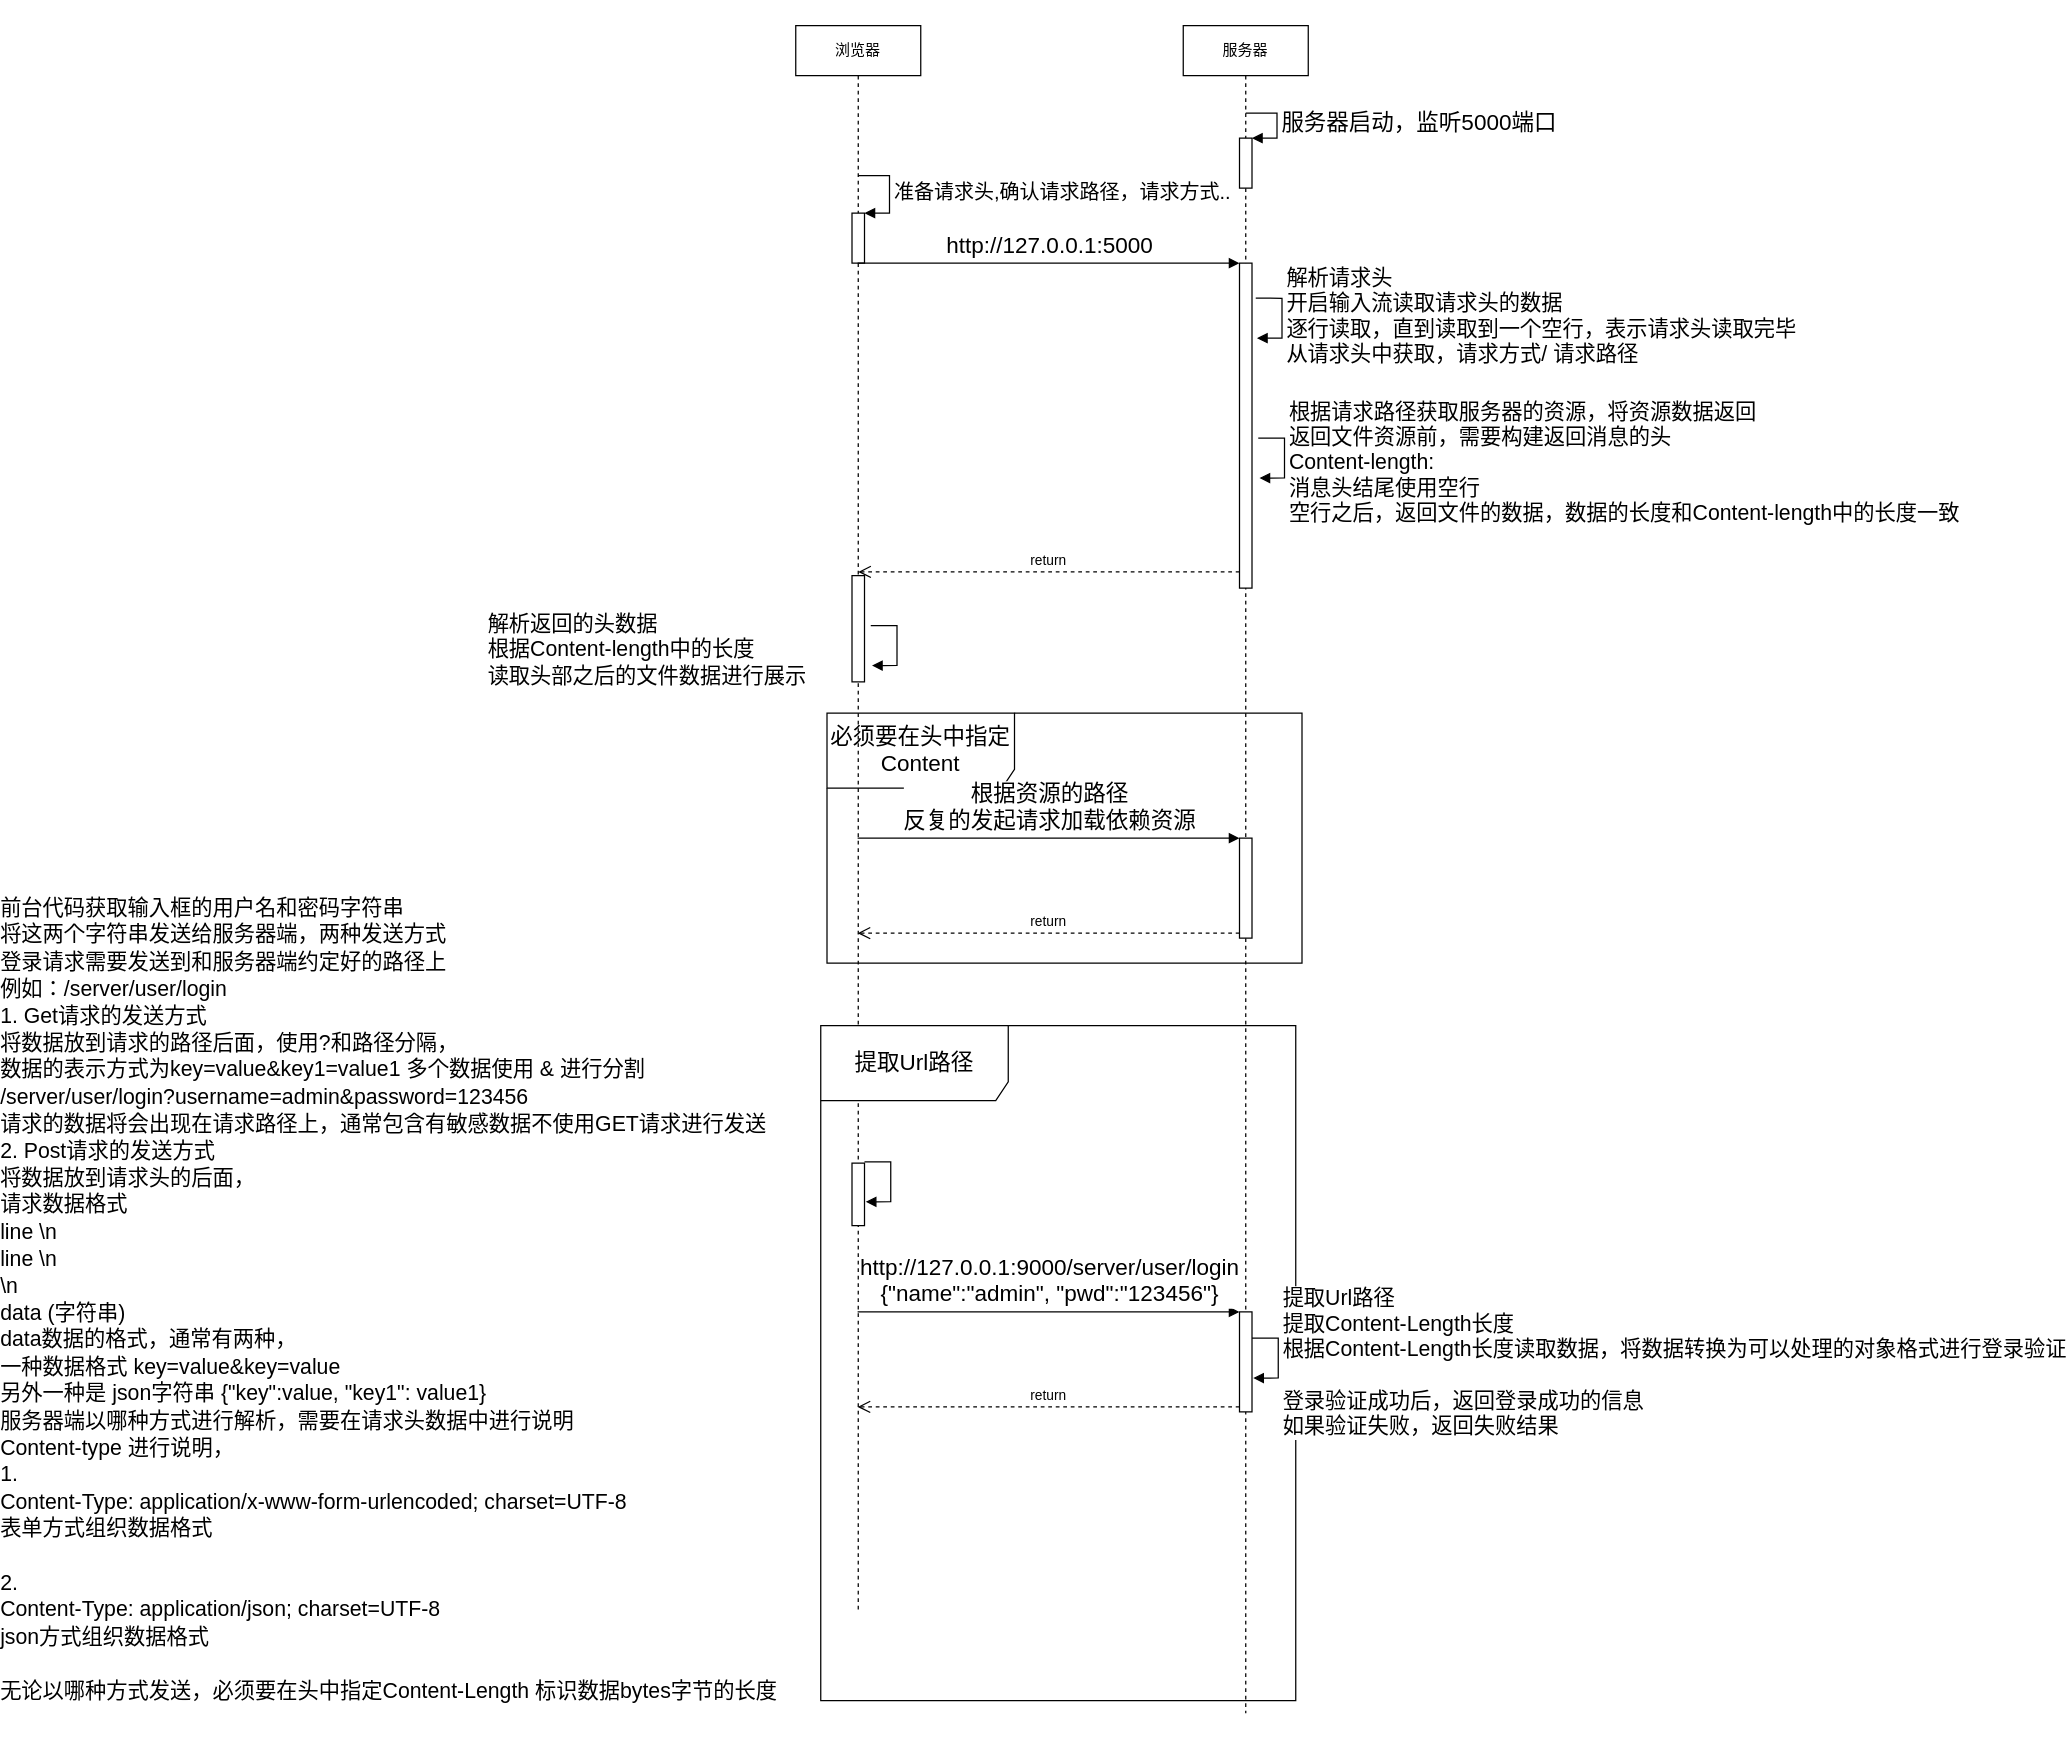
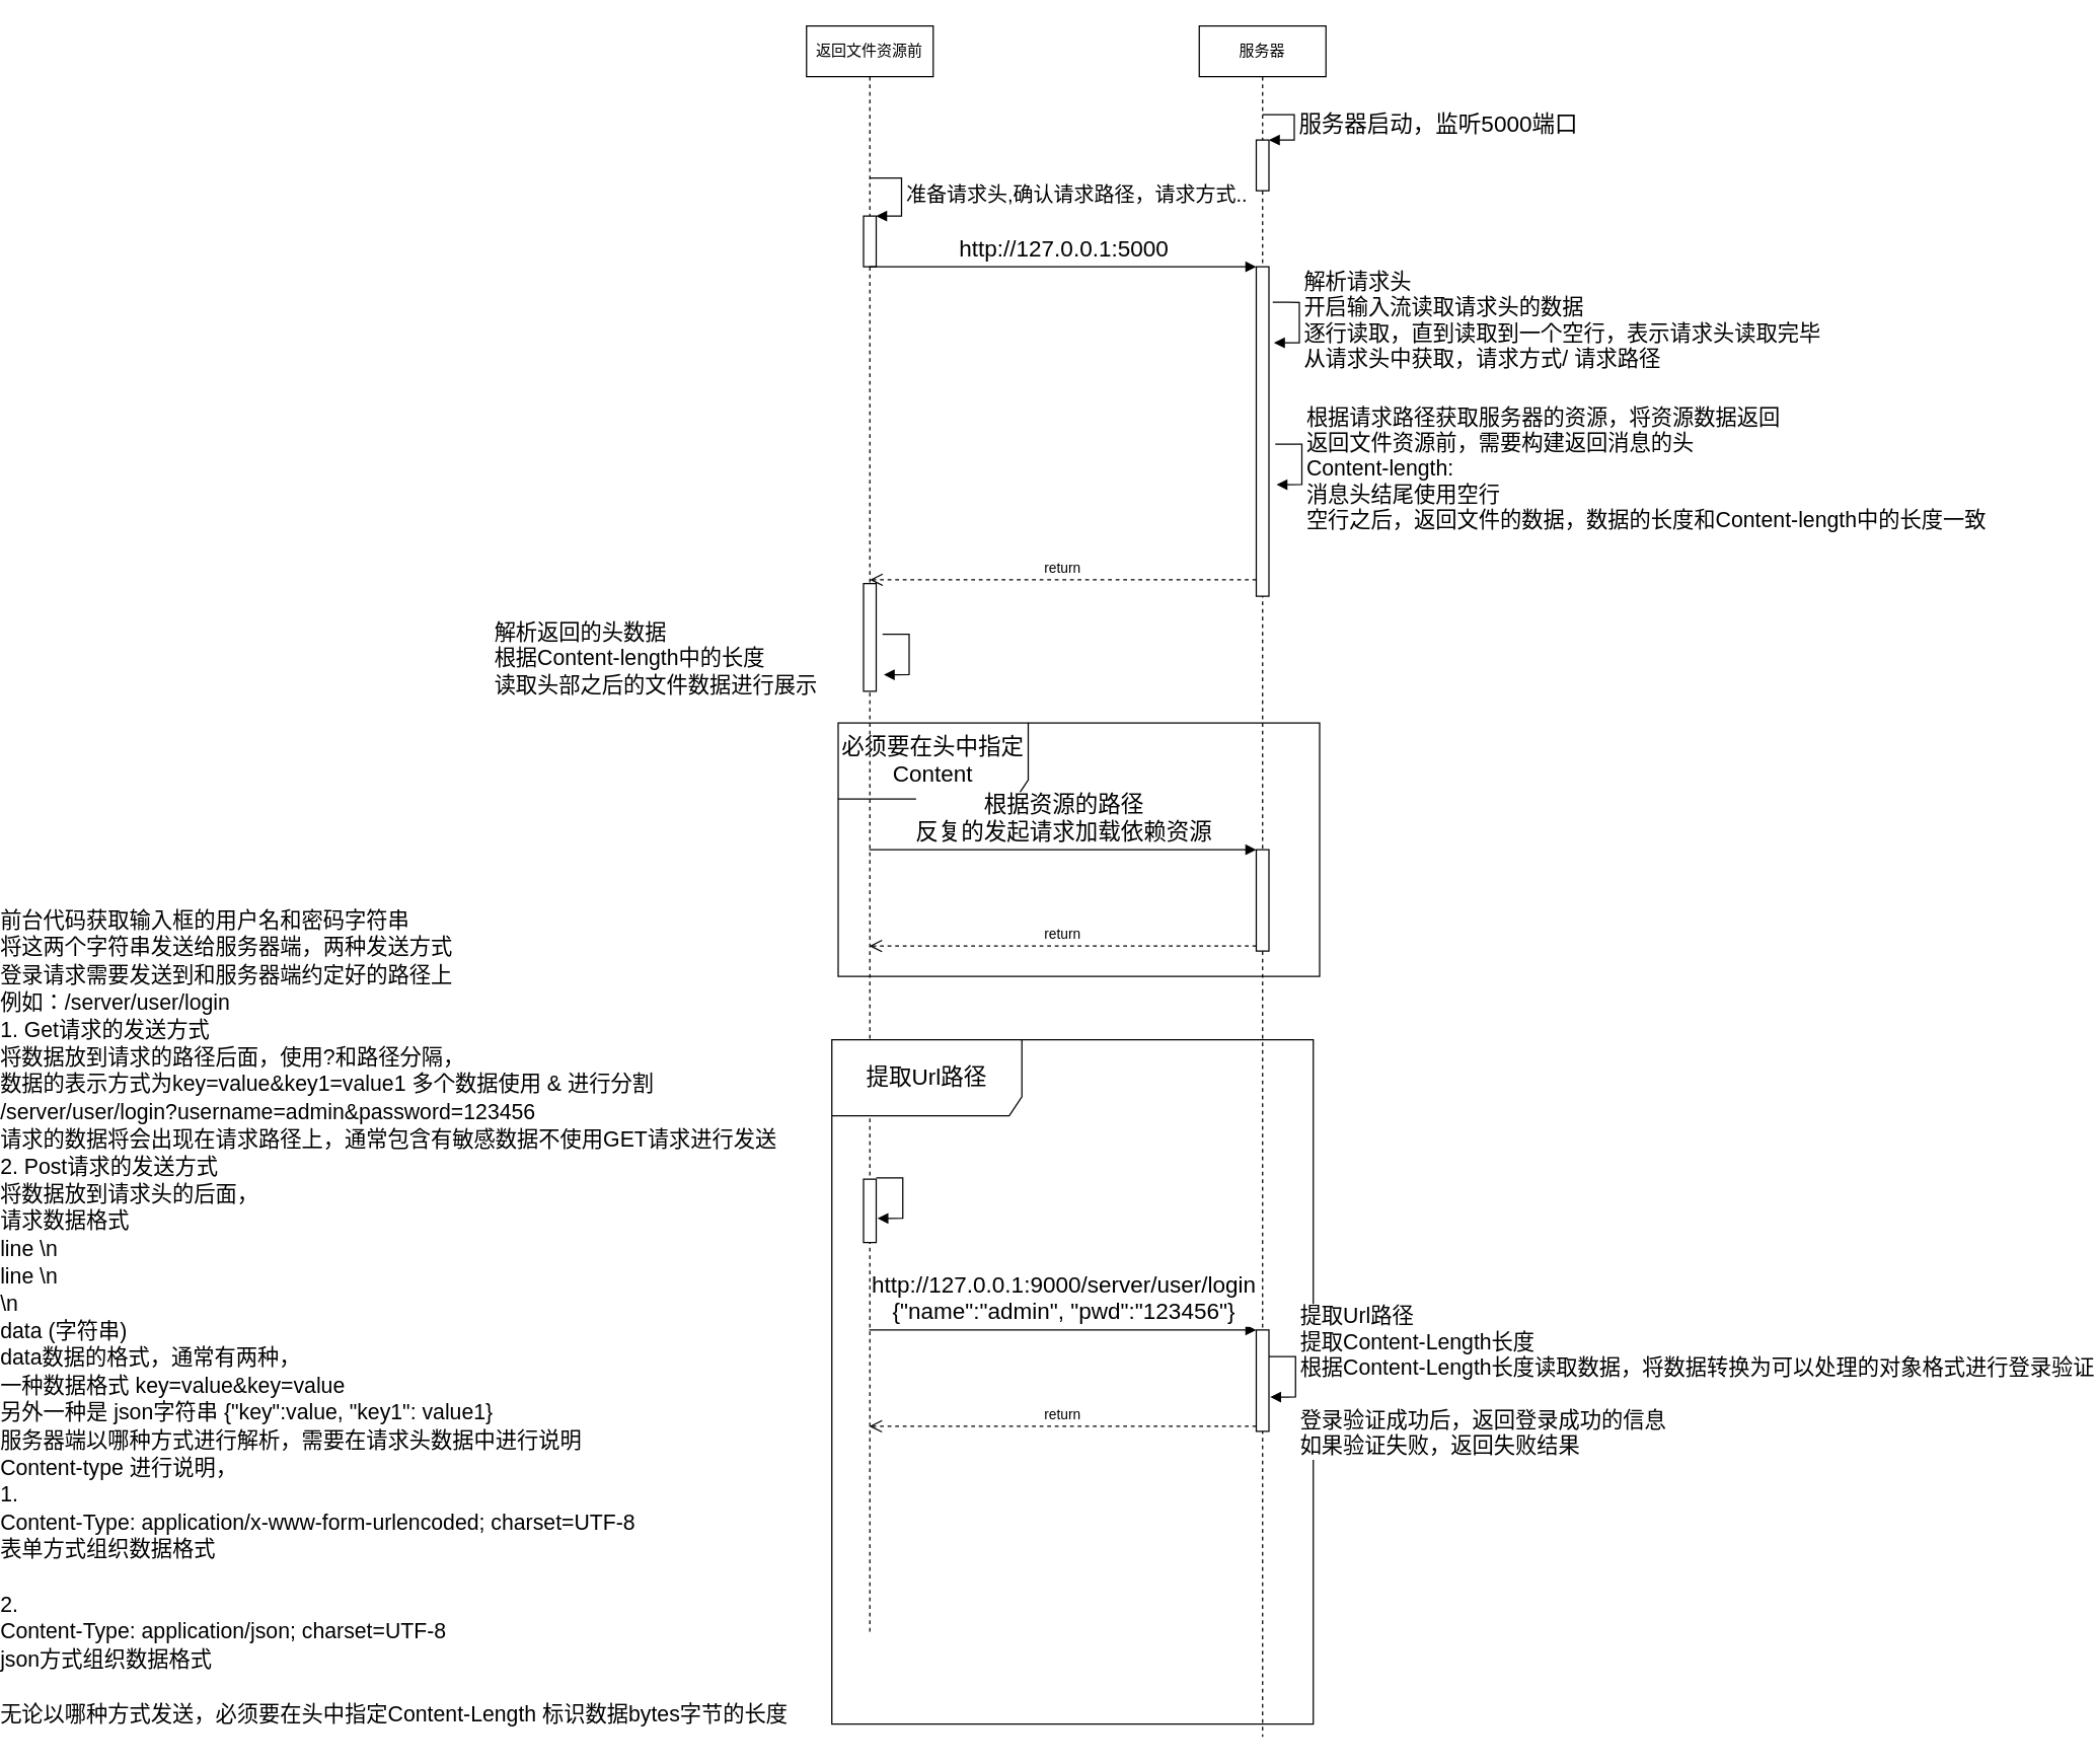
- <mxCell id="3" value="浏览器" style="shape=umlLifeline;perimeter=lifelinePerimeter;whiteSpace=wrap;html=1;container=1;collapsible=0;recursiveResize=0;outlineConnect=0;" parent="1" vertex="1"><mxGeometry x="20" y="20" width="100" height="1270" as="geometry" /></mxCell>
+ <mxCell id="3" value="返回文件资源前" style="shape=umlLifeline;perimeter=lifelinePerimeter;whiteSpace=wrap;html=1;container=1;collapsible=0;recursiveResize=0;outlineConnect=0;" parent="1" vertex="1"><mxGeometry x="20" y="20" width="100" height="1270" as="geometry" /></mxCell>
